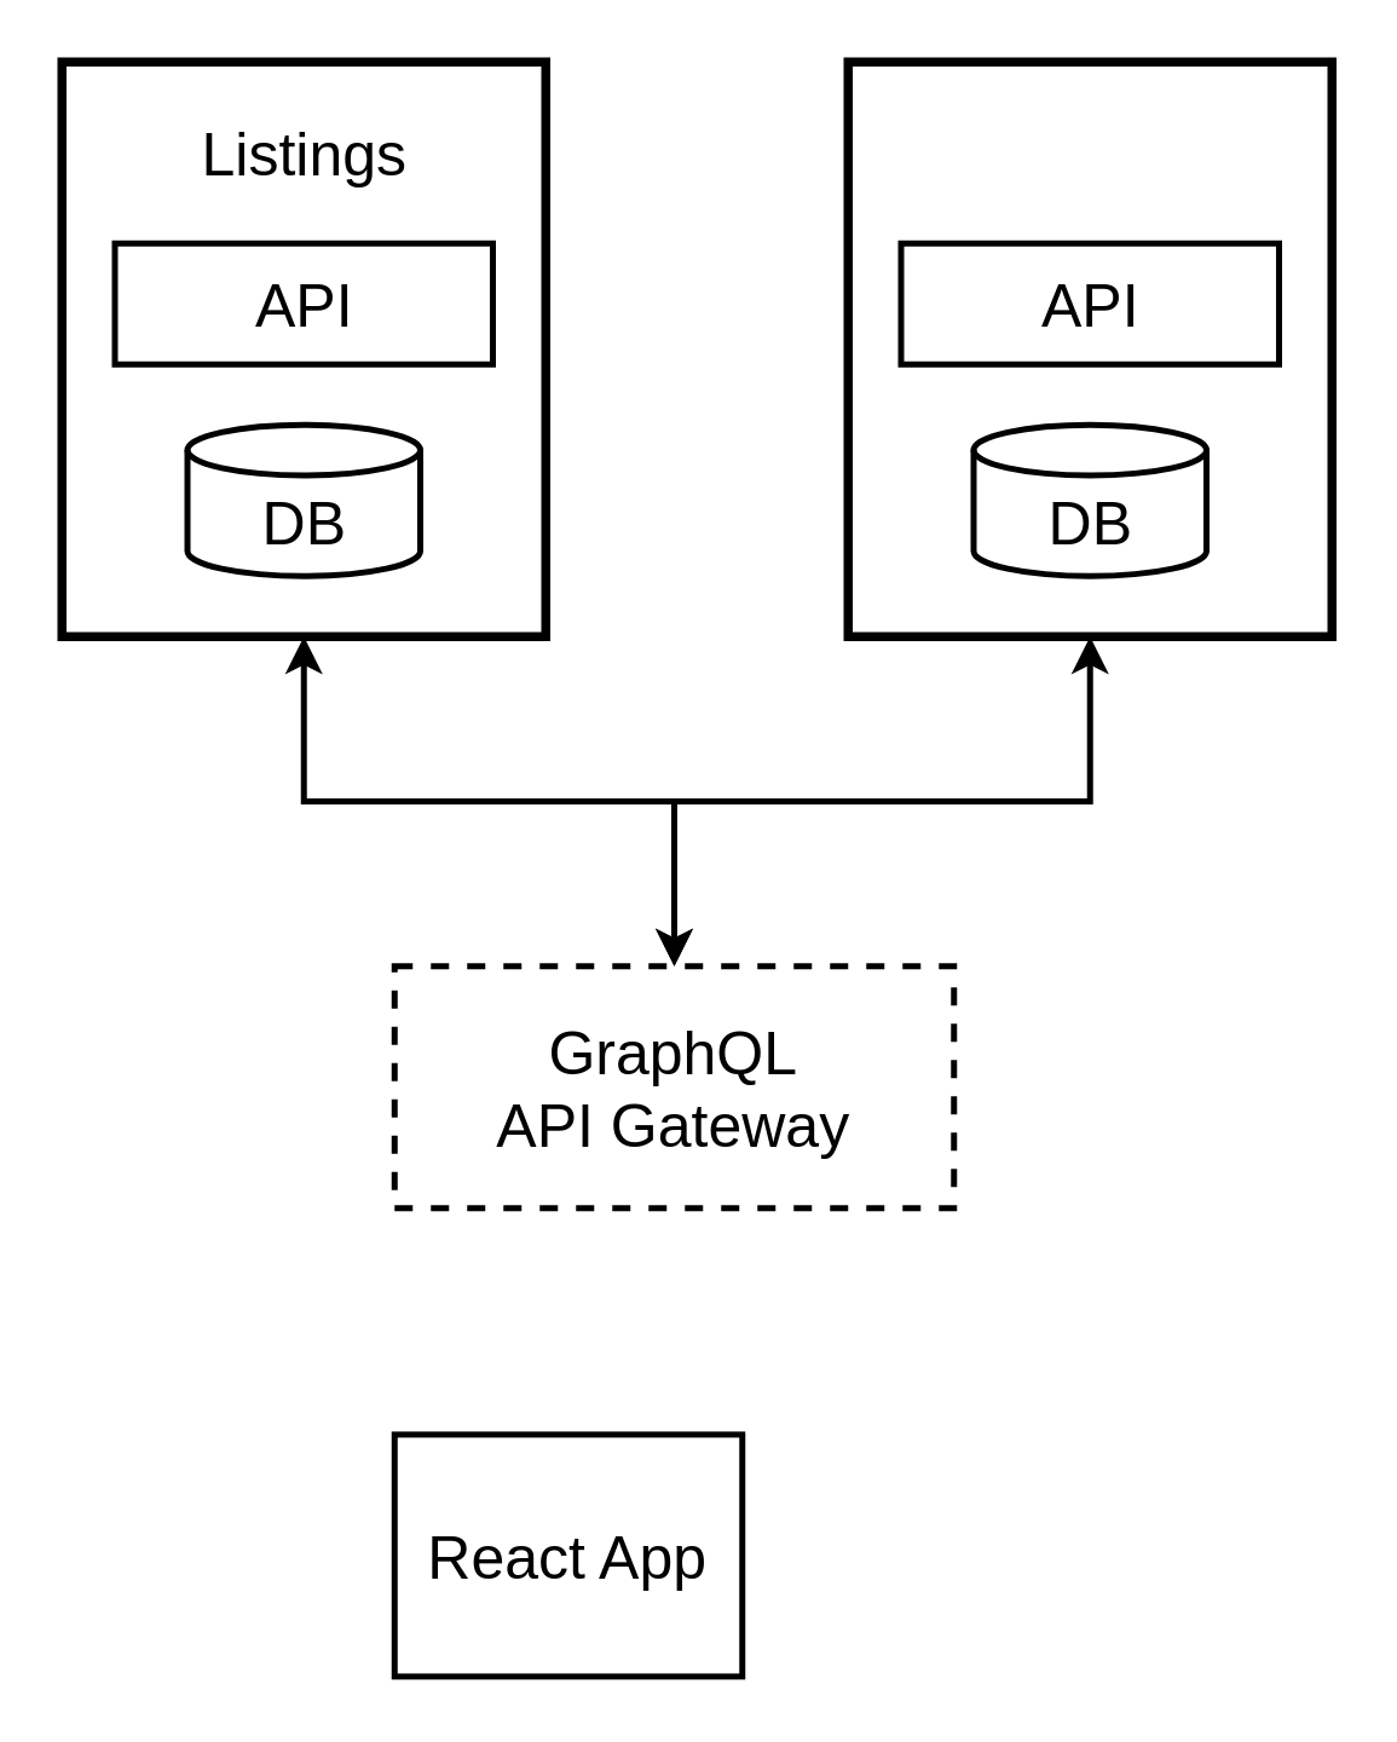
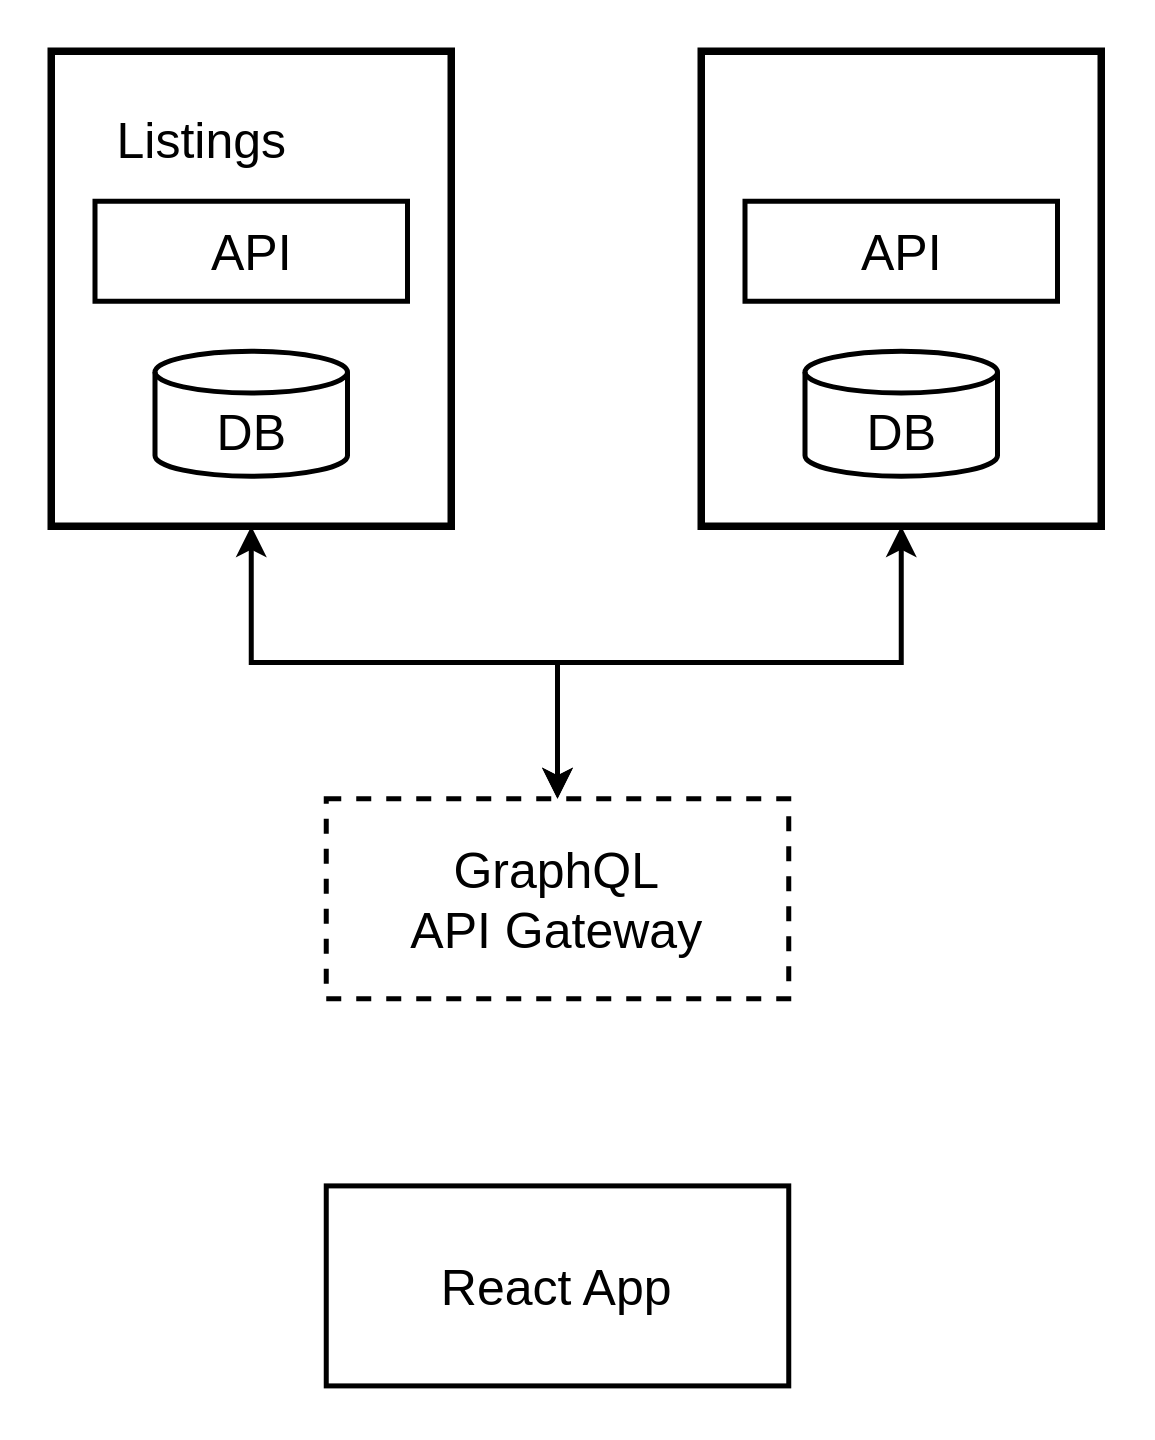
- <mxCell id="4" value="&lt;font style=&quot;font-size: 20px&quot;&gt;Listings&lt;/font&gt;" style="text;html=1;align=center;verticalAlign=middle;resizable=0;points=[];autosize=1;" vertex="1" parent="2"><mxGeometry x="40" y="20" width="80" height="20" as="geometry" /></mxCell>
+ <mxCell id="4" value="&lt;font style=&quot;font-size: 20px&quot;&gt;Listings&lt;/font&gt;" style="text;html=1;align=center;verticalAlign=middle;resizable=0;points=[];autosize=1;" vertex="1" parent="2"><mxGeometry x="20" y="25" width="80" height="20" as="geometry" /></mxCell>
- <mxCell id="18" value="&lt;font style=&quot;font-size: 20px&quot;&gt;React App&lt;br&gt;&lt;/font&gt;" style="rounded=0;whiteSpace=wrap;html=1;strokeWidth=2;" vertex="1" parent="1"><mxGeometry x="130" y="473.86" width="115" height="80" as="geometry" /></mxCell>
+ <mxCell id="18" value="&lt;font style=&quot;font-size: 20px&quot;&gt;React App&lt;br&gt;&lt;/font&gt;" style="rounded=0;whiteSpace=wrap;html=1;strokeWidth=2;" vertex="1" parent="1"><mxGeometry x="130" y="473.86" width="185" height="80" as="geometry" /></mxCell>
